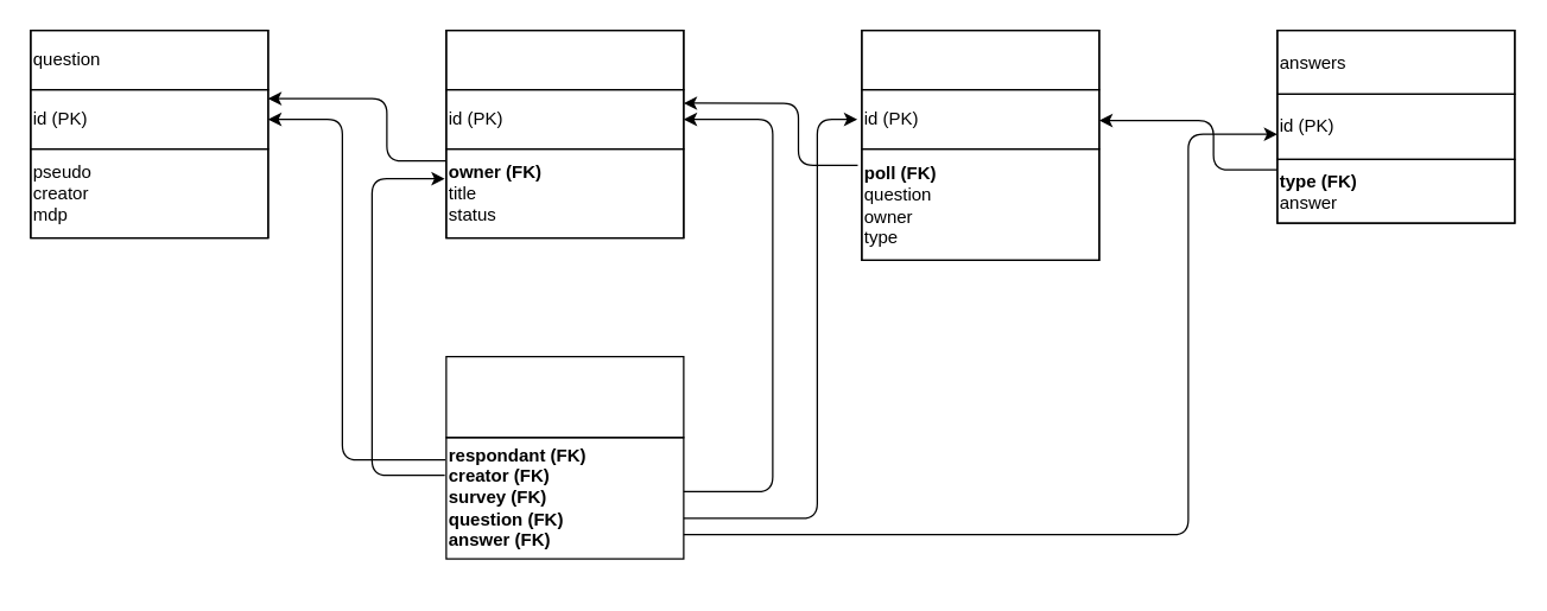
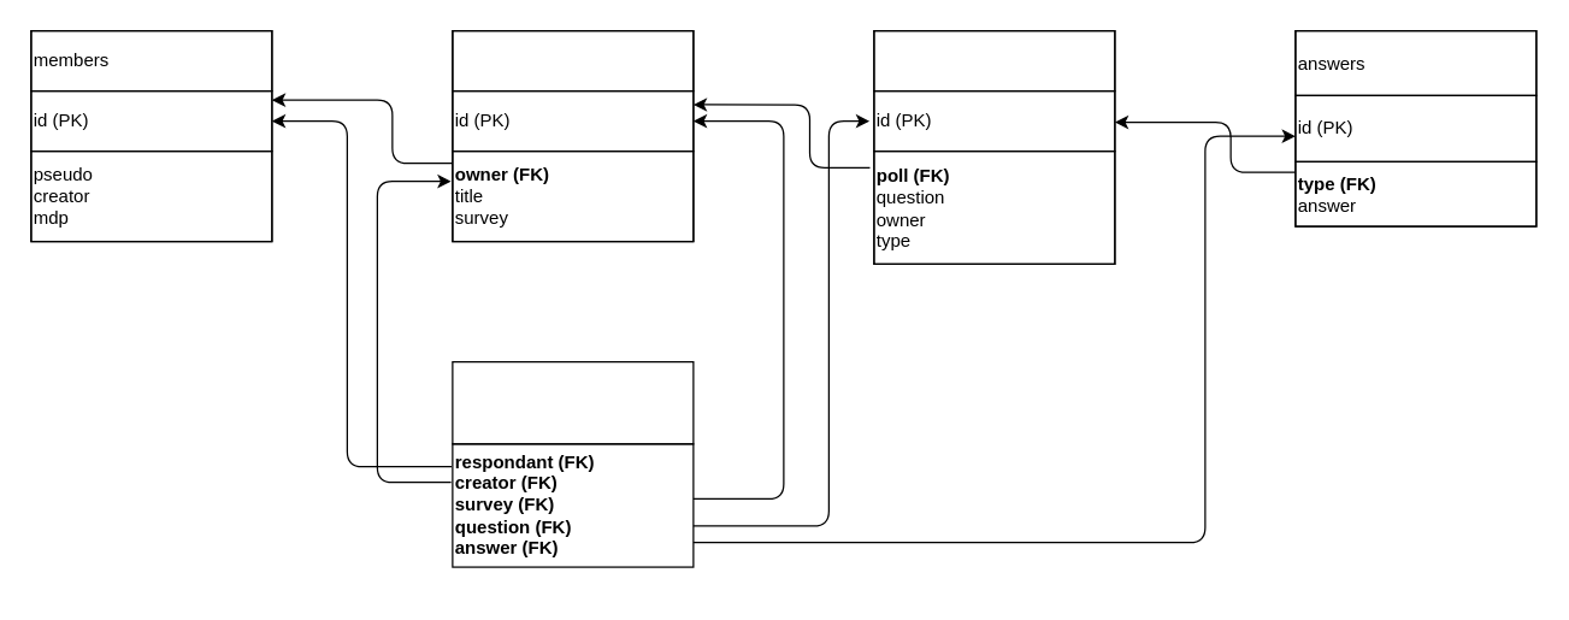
- <mxCell id="16" value="question" style="shape=partialRectangle;html=1;whiteSpace=wrap;connectable=0;fillColor=none;strokeColor=none;align=left;" vertex="1" parent="15"><mxGeometry width="50" height="40" as="geometry" /></mxCell>
+ <mxCell id="16" value="members" style="shape=partialRectangle;html=1;whiteSpace=wrap;connectable=0;fillColor=none;strokeColor=none;align=left;" vertex="1" parent="15"><mxGeometry width="50" height="40" as="geometry" /></mxCell>
- <mxCell id="11" value="&lt;b&gt;owner (FK)&lt;br&gt;&lt;/b&gt;title&lt;br&gt;status" style="shape=partialRectangle;html=1;whiteSpace=wrap;connectable=0;fillColor=none;strokeColor=none;align=left;" vertex="1" parent="10"><mxGeometry width="114" height="60" as="geometry" /></mxCell>
+ <mxCell id="11" value="&lt;b&gt;owner (FK)&lt;br&gt;&lt;/b&gt;title&lt;br&gt;survey" style="shape=partialRectangle;html=1;whiteSpace=wrap;connectable=0;fillColor=none;strokeColor=none;align=left;" vertex="1" parent="10"><mxGeometry width="114" height="60" as="geometry" /></mxCell>
